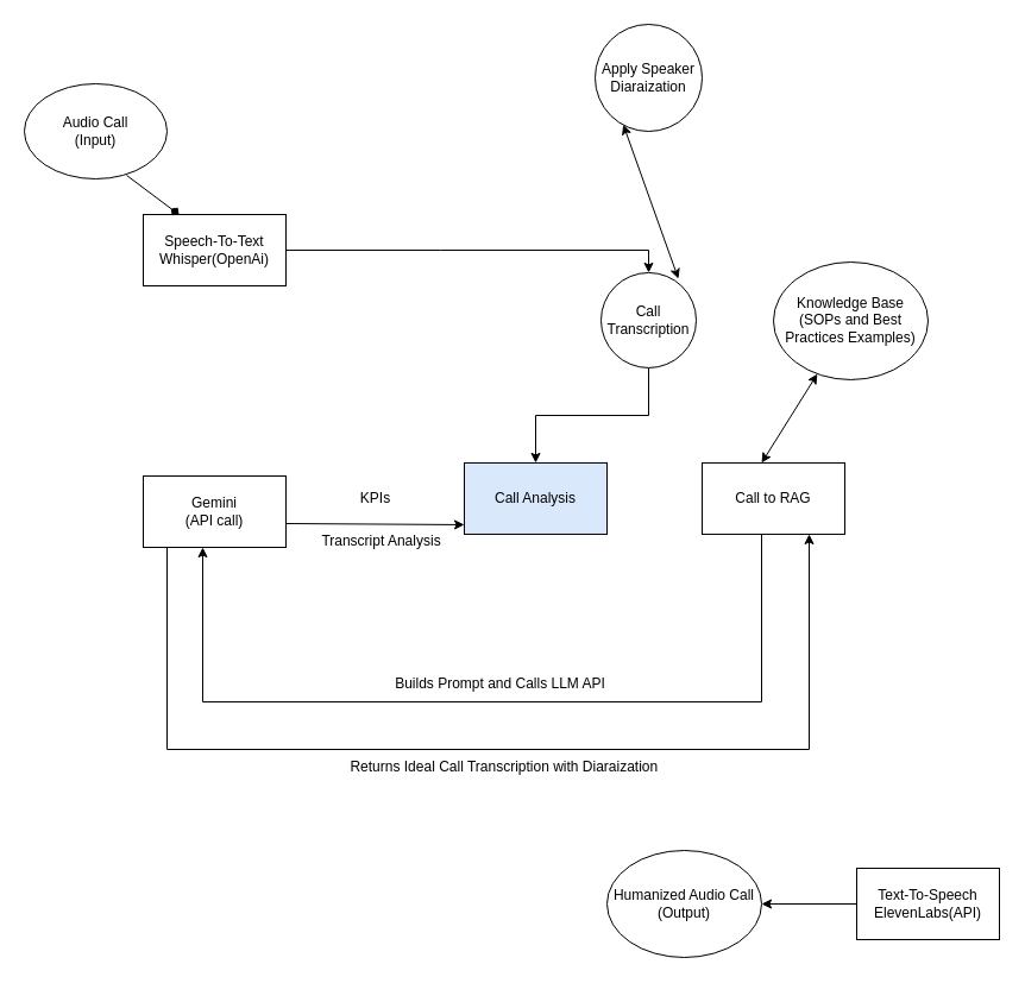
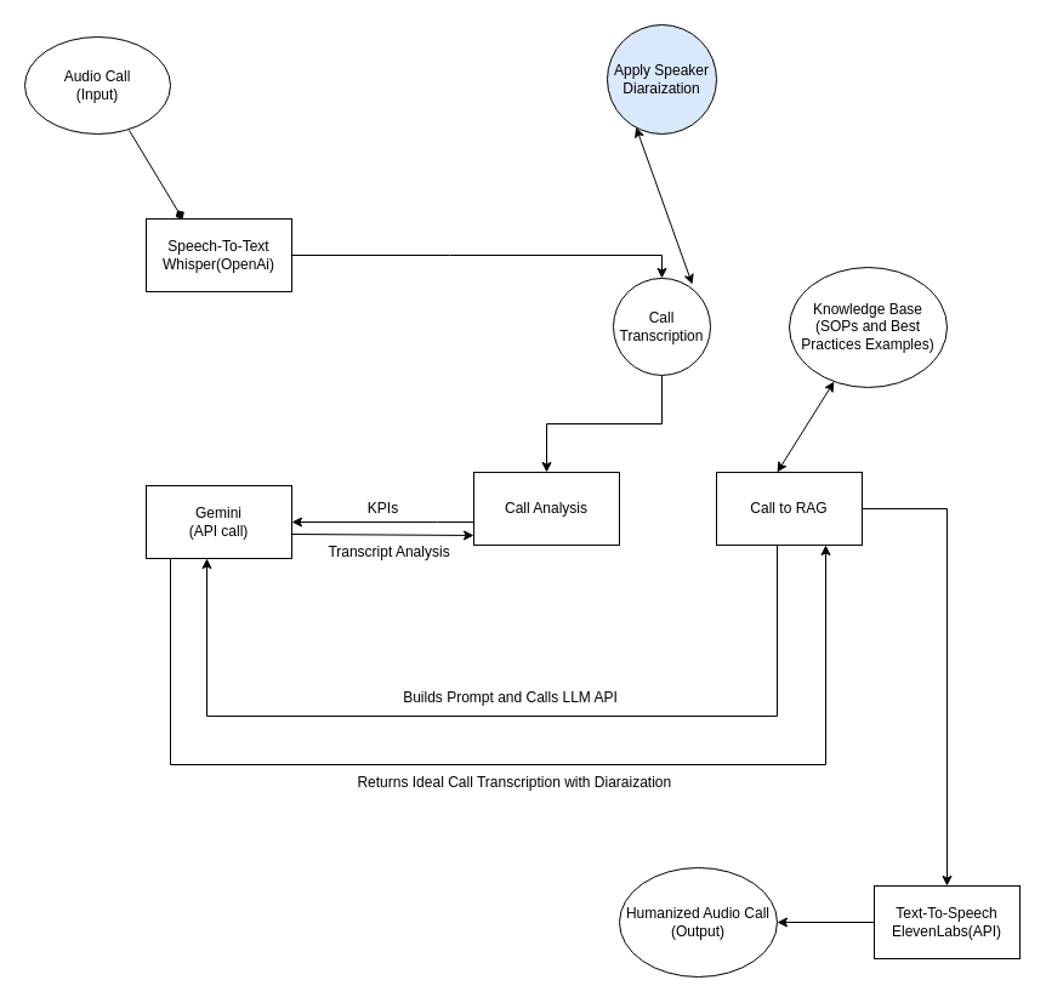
- <mxCell id="15" value="Apply Speaker Diaraization" style="ellipse;whiteSpace=wrap;html=1;aspect=fixed;" vertex="1" parent="1"><mxGeometry x="500" y="20" width="90" height="90" as="geometry" /></mxCell>
+ <mxCell id="15" value="Apply Speaker Diaraization" style="ellipse;whiteSpace=wrap;html=1;aspect=fixed;fillColor=#dae8fc;" vertex="1" parent="1"><mxGeometry x="500" y="20" width="90" height="90" as="geometry" /></mxCell>
- <mxCell id="5" value="Audio Call&lt;div&gt;(Input)&lt;/div&gt;" style="ellipse;whiteSpace=wrap;html=1;" vertex="1" parent="1"><mxGeometry x="20" y="70" width="120" height="80" as="geometry" /></mxCell>
+ <mxCell id="5" value="Audio Call&lt;div&gt;(Input)&lt;/div&gt;" style="ellipse;whiteSpace=wrap;html=1;" vertex="1" parent="1"><mxGeometry y="30" width="120" height="80" as="geometry" x="20" /></mxCell>
- <mxCell id="9" value="Call Analysis" style="whiteSpace=wrap;html=1;rounded=0;fillColor=#dae8fc;" vertex="1" parent="1"><mxGeometry x="390" y="388.96" width="120" height="60" as="geometry" /></mxCell>
+ <mxCell id="9" value="Call Analysis" style="whiteSpace=wrap;html=1;rounded=0;" vertex="1" parent="1"><mxGeometry x="390" y="388.96" width="120" height="60" as="geometry" /></mxCell>
+ <mxCell id="8" value="" style="edgeStyle=orthogonalEdgeStyle;rounded=0;orthogonalLoop=1;jettySize=auto;html=1;" edge="1" parent="1" source="9" target="10"><mxGeometry relative="1" as="geometry"><Array as="points"><mxPoint x="360" y="430" /><mxPoint x="360" y="430" /></Array></mxGeometry></mxCell>
+ <mxCell id="18" value="" style="edgeStyle=orthogonalEdgeStyle;rounded=0;orthogonalLoop=1;jettySize=auto;html=1;" edge="1" parent="1" source="19" target="25"><mxGeometry relative="1" as="geometry" /></mxCell>
